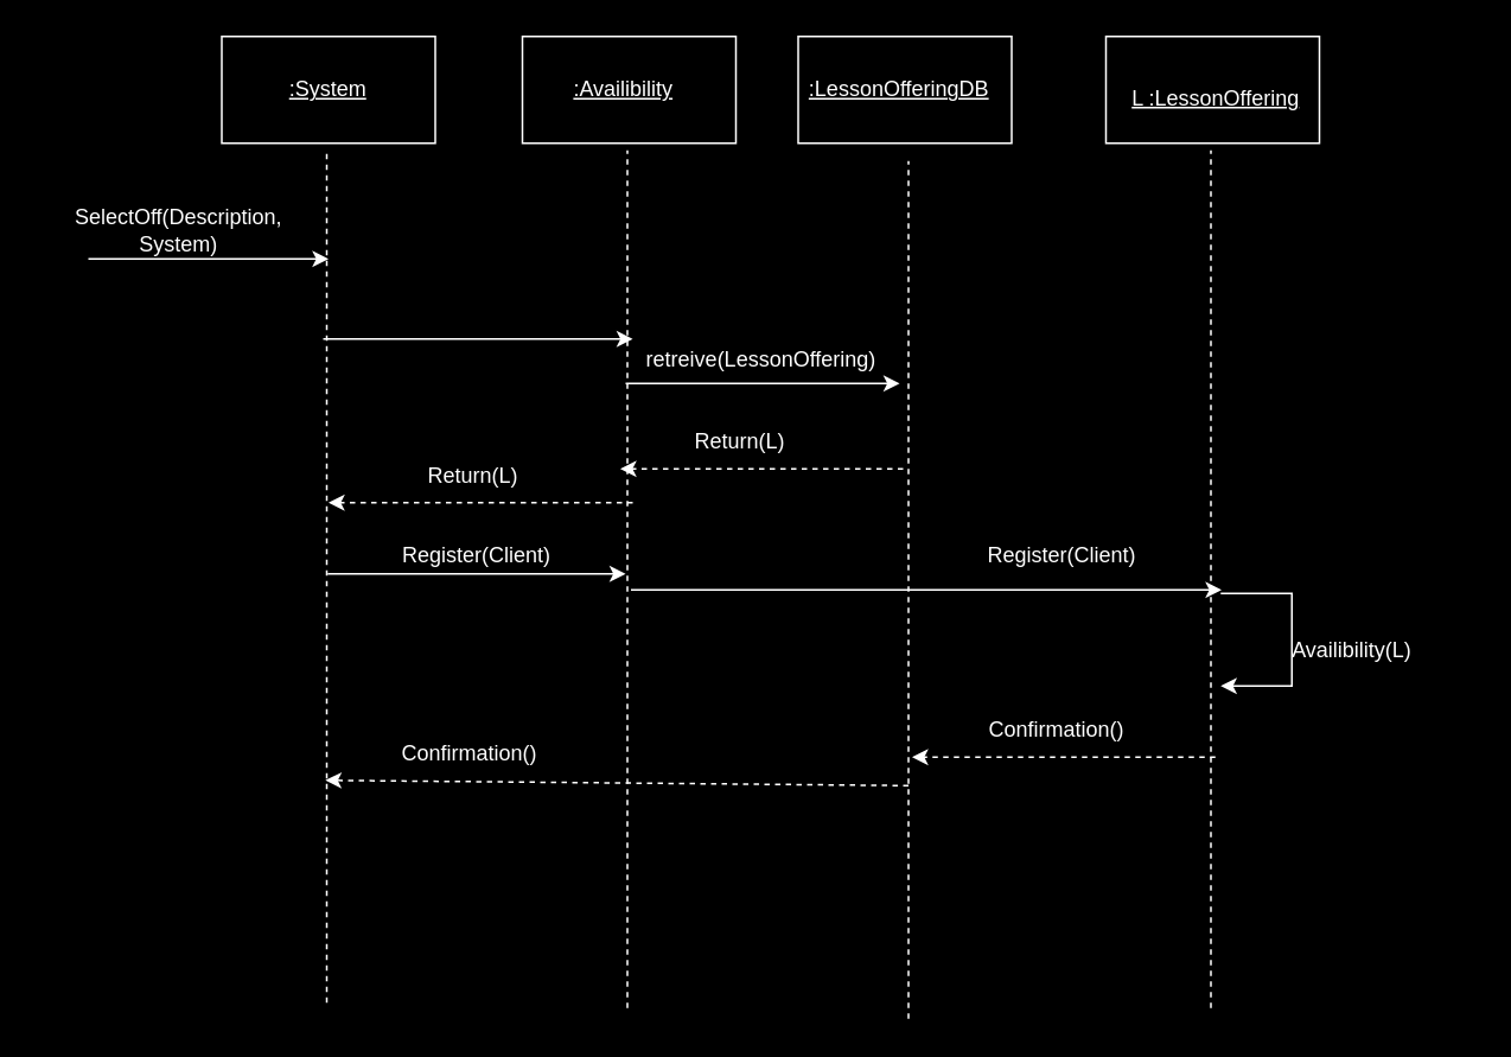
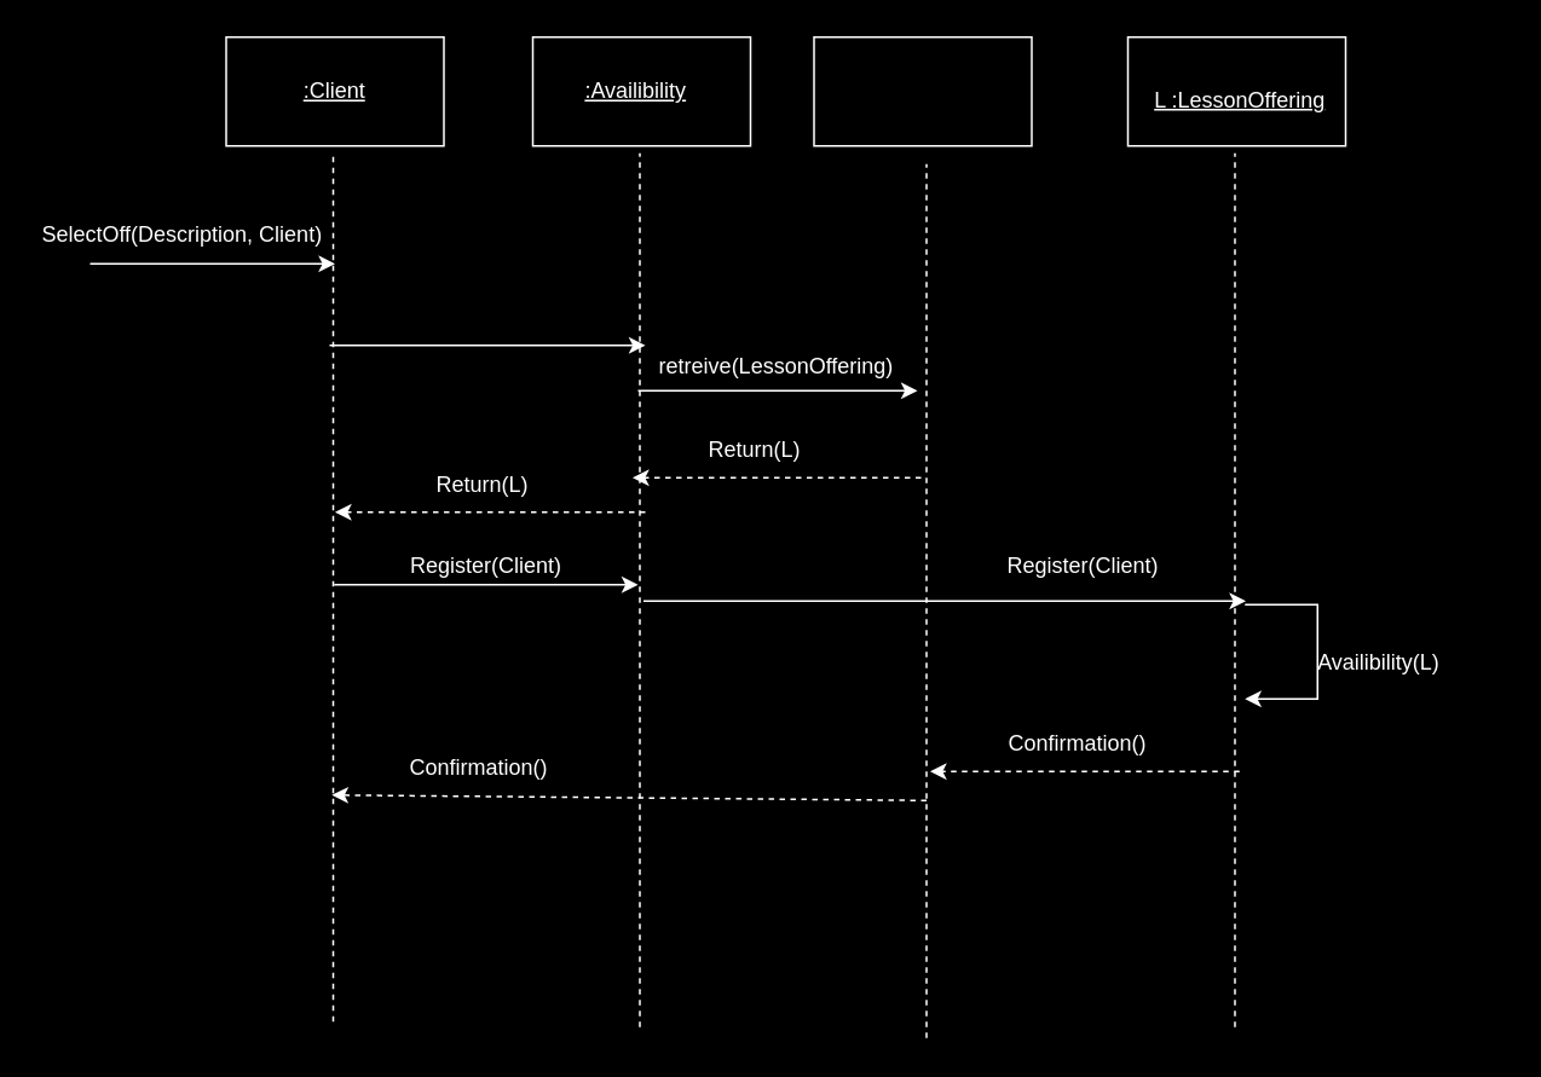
- <mxCell id="6" value="&lt;font color=&quot;#ffffff&quot;&gt;&lt;u&gt;:System&lt;/u&gt;&lt;/font&gt;" style="text;html=1;align=center;verticalAlign=middle;whiteSpace=wrap;rounded=0;" vertex="1" parent="1"><mxGeometry x="154" y="35" width="60" height="30" as="geometry" /></mxCell>
+ <mxCell id="6" value="&lt;font color=&quot;#ffffff&quot;&gt;&lt;u&gt;:Client&lt;/u&gt;&lt;/font&gt;" style="text;html=1;align=center;verticalAlign=middle;whiteSpace=wrap;rounded=0;" vertex="1" parent="1"><mxGeometry x="154" y="35" width="60" height="30" as="geometry" /></mxCell>
- <mxCell id="14" value="&lt;font color=&quot;#ffffff&quot;&gt;&lt;u&gt;:LessonOfferingDB&lt;/u&gt;&lt;/font&gt;" style="text;html=1;align=center;verticalAlign=middle;whiteSpace=wrap;rounded=0;" vertex="1" parent="1"><mxGeometry x="450" y="35" width="110" height="30" as="geometry" /></mxCell>
- <mxCell id="7" value="&lt;font color=&quot;#ffffff&quot;&gt;SelectOff(Description, System)&lt;/font&gt;" style="text;html=1;align=center;verticalAlign=middle;whiteSpace=wrap;rounded=0;" vertex="1" parent="1"><mxGeometry x="20" y="114" width="160" height="30" as="geometry" /></mxCell>
+ <mxCell id="7" value="&lt;font color=&quot;#ffffff&quot;&gt;SelectOff(Description, Client)&lt;/font&gt;" style="text;html=1;align=center;verticalAlign=middle;whiteSpace=wrap;rounded=0;" vertex="1" parent="1"><mxGeometry x="20" y="114" width="160" height="30" as="geometry" /></mxCell>
- <mxCell id="3" value="Con" style="text;html=1;align=center;verticalAlign=middle;whiteSpace=wrap;rounded=0;" vertex="1" parent="1"><mxGeometry x="84" y="114" width="60" height="30" as="geometry" /></mxCell>
+ <mxCell id="3" value="Client" style="text;html=1;align=center;verticalAlign=middle;whiteSpace=wrap;rounded=0;" vertex="1" parent="1"><mxGeometry x="84" y="114" width="60" height="30" as="geometry" /></mxCell>
